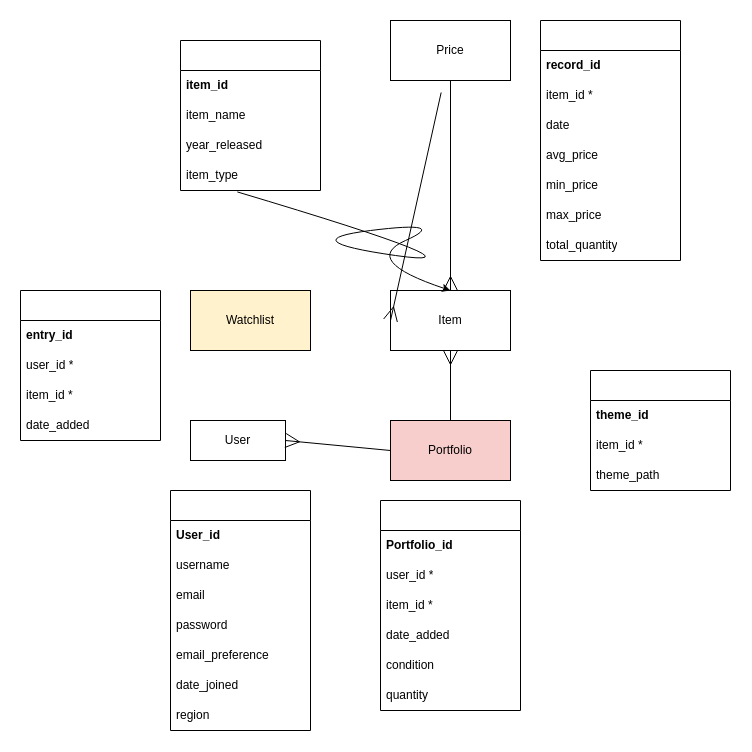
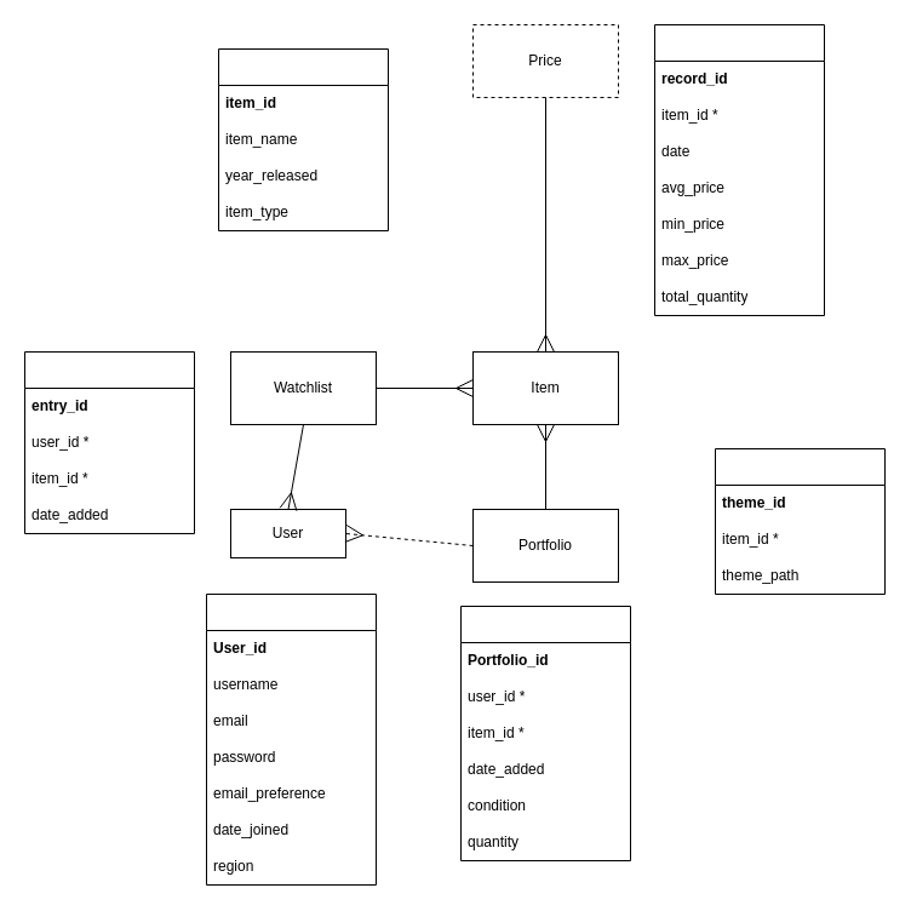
- <mxCell id="3" value="Price" style="rounded=0;whiteSpace=wrap;html=1;" parent="1" vertex="1"><mxGeometry x="390" y="20" width="120" height="60" as="geometry" /></mxCell>
+ <mxCell id="3" value="Price" style="rounded=0;whiteSpace=wrap;html=1;dashed=1;" parent="1" vertex="1"><mxGeometry x="390" y="20" width="120" height="60" as="geometry" /></mxCell>
- <mxCell id="8" value="" style="endArrow=none;html=1;rounded=0;exitX=0;exitY=0.5;exitDx=0;exitDy=0;startArrow=ERmany;startFill=0;targetPerimeterSpacing=12;sourcePerimeterSpacing=12;endSize=12;startSize=12;" parent="1" source="2" target="3" edge="1"><mxGeometry width="50" height="50" relative="1" as="geometry"><mxPoint x="450" y="410" as="sourcePoint" /><mxPoint x="500" y="360" as="targetPoint" /></mxGeometry></mxCell>
+ <mxCell id="8" value="" style="endArrow=none;html=1;rounded=0;entryX=1;entryY=0.5;entryDx=0;entryDy=0;exitX=0;exitY=0.5;exitDx=0;exitDy=0;startArrow=ERmany;startFill=0;targetPerimeterSpacing=12;sourcePerimeterSpacing=12;endSize=12;startSize=12;" parent="1" source="2" target="6" edge="1"><mxGeometry width="50" height="50" relative="1" as="geometry"><mxPoint x="450" y="410" as="sourcePoint" /><mxPoint x="500" y="360" as="targetPoint" /></mxGeometry></mxCell>
- <mxCell id="49" value="" style="curved=1;endArrow=classic;html=1;rounded=0;exitX=0.406;exitY=1.047;exitDx=0;exitDy=0;exitPerimeter=0;entryX=0.5;entryY=0;entryDx=0;entryDy=0;" parent="1" source="48" target="2" edge="1"><mxGeometry width="50" height="50" relative="1" as="geometry"><mxPoint x="450" y="270" as="sourcePoint" /><mxPoint x="500" y="220" as="targetPoint" /><Array as="points"><mxPoint x="500" y="270" /><mxPoint x="290" y="240" /><mxPoint x="450" y="220" /><mxPoint x="360" y="260" /></Array></mxGeometry></mxCell>
- <mxCell id="6" value="Watchlist" style="rounded=0;whiteSpace=wrap;html=1;fillColor=#fff2cc;" parent="1" vertex="1"><mxGeometry x="190" y="290" width="120" height="60" as="geometry" /></mxCell>
+ <mxCell id="6" value="Watchlist" style="rounded=0;whiteSpace=wrap;html=1;" parent="1" vertex="1"><mxGeometry x="190" y="290" width="120" height="60" as="geometry" /></mxCell>
+ <mxCell id="11" value="" style="endArrow=none;html=1;rounded=0;entryX=0.5;entryY=1;entryDx=0;entryDy=0;exitX=0.5;exitY=0;exitDx=0;exitDy=0;endSize=12;startSize=12;targetPerimeterSpacing=12;sourcePerimeterSpacing=12;startArrow=ERmany;startFill=0;" parent="1" source="4" target="6" edge="1"><mxGeometry width="50" height="50" relative="1" as="geometry"><mxPoint x="450" y="410" as="sourcePoint" /><mxPoint x="500" y="360" as="targetPoint" /></mxGeometry></mxCell>
- <mxCell id="10" value="" style="endArrow=ERmany;html=1;rounded=0;entryX=1;entryY=0.5;entryDx=0;entryDy=0;exitX=0;exitY=0.5;exitDx=0;exitDy=0;targetPerimeterSpacing=12;sourcePerimeterSpacing=12;endSize=12;startSize=12;startArrow=none;startFill=0;endFill=0;" parent="1" source="5" target="4" edge="1"><mxGeometry width="50" height="50" relative="1" as="geometry"><mxPoint x="450" y="410" as="sourcePoint" /><mxPoint x="500" y="360" as="targetPoint" /></mxGeometry></mxCell>
+ <mxCell id="10" value="" style="endArrow=ERmany;html=1;rounded=0;entryX=1;entryY=0.5;entryDx=0;entryDy=0;exitX=0;exitY=0.5;exitDx=0;exitDy=0;targetPerimeterSpacing=12;sourcePerimeterSpacing=12;endSize=12;startSize=12;startArrow=none;startFill=0;endFill=0;dashed=1;" parent="1" source="5" target="4" edge="1"><mxGeometry width="50" height="50" relative="1" as="geometry"><mxPoint x="450" y="410" as="sourcePoint" /><mxPoint x="500" y="360" as="targetPoint" /></mxGeometry></mxCell>
- <mxCell id="5" value="Portfolio" style="rounded=0;whiteSpace=wrap;html=1;fillColor=#f8cecc;" parent="1" vertex="1"><mxGeometry x="390" y="420" width="120" height="60" as="geometry" /></mxCell>
+ <mxCell id="5" value="Portfolio" style="rounded=0;whiteSpace=wrap;html=1;" parent="1" vertex="1"><mxGeometry x="390" y="420" width="120" height="60" as="geometry" /></mxCell>
